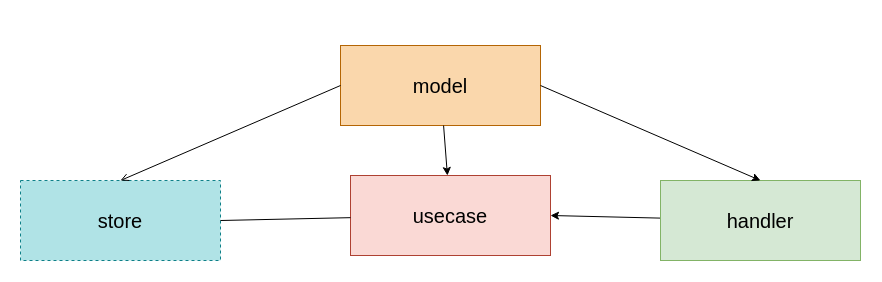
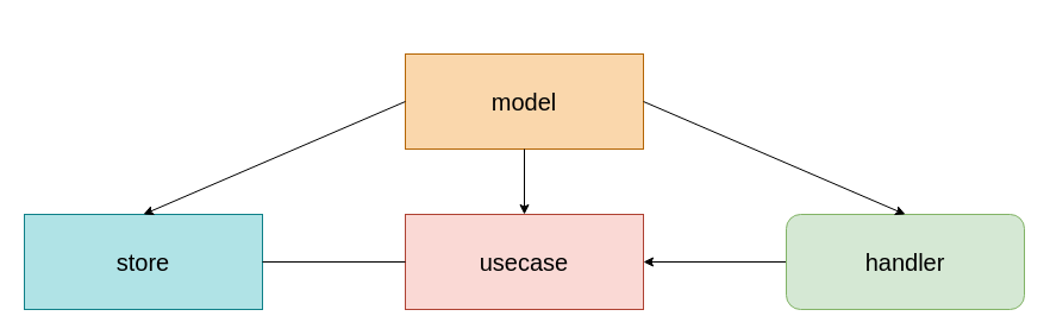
- <mxCell id="10" style="edgeStyle=none;html=1;exitX=0;exitY=0.5;exitDx=0;exitDy=0;entryX=0.5;entryY=0;entryDx=0;entryDy=0;fontSize=20;fontColor=#000000;endArrow=open;" edge="1" parent="2" source="3" target="9"><mxGeometry relative="1" as="geometry" /></mxCell>
+ <mxCell id="10" style="edgeStyle=none;html=1;exitX=0;exitY=0.5;exitDx=0;exitDy=0;entryX=0.5;entryY=0;entryDx=0;entryDy=0;fontSize=20;fontColor=#000000;" edge="1" parent="2" source="3" target="9"><mxGeometry relative="1" as="geometry" /></mxCell>
- <mxCell id="4" value="&lt;font color=&quot;#000000&quot;&gt;&lt;span style=&quot;font-size: 20px;&quot;&gt;usecase&lt;/span&gt;&lt;/font&gt;" style="rounded=0;whiteSpace=wrap;html=1;fillColor=#fad9d5;strokeColor=#ae4132;" vertex="1" parent="2"><mxGeometry x="330" y="155" width="200" height="80" as="geometry" /></mxCell>
+ <mxCell id="4" value="&lt;font color=&quot;#000000&quot;&gt;&lt;span style=&quot;font-size: 20px;&quot;&gt;usecase&lt;/span&gt;&lt;/font&gt;" style="rounded=0;whiteSpace=wrap;html=1;fillColor=#fad9d5;strokeColor=#ae4132;" vertex="1" parent="2"><mxGeometry x="320" y="160" width="200" height="80" as="geometry" /></mxCell>
- <mxCell id="9" value="&lt;font color=&quot;#000000&quot;&gt;&lt;span style=&quot;font-size: 20px;&quot;&gt;store&lt;/span&gt;&lt;/font&gt;" style="rounded=0;whiteSpace=wrap;html=1;fillColor=#b0e3e6;strokeColor=#0e8088;dashed=1;" vertex="1" parent="2"><mxGeometry y="160" width="200" height="80" as="geometry" /></mxCell>
+ <mxCell id="9" value="&lt;font color=&quot;#000000&quot;&gt;&lt;span style=&quot;font-size: 20px;&quot;&gt;store&lt;/span&gt;&lt;/font&gt;" style="rounded=0;whiteSpace=wrap;html=1;fillColor=#b0e3e6;strokeColor=#0e8088;" vertex="1" parent="2"><mxGeometry y="160" width="200" height="80" as="geometry" /></mxCell>
- <mxCell id="7" value="&lt;font style=&quot;font-size: 20px;&quot; color=&quot;#000000&quot;&gt;handler&lt;/font&gt;" style="rounded=0;whiteSpace=wrap;html=1;fillColor=#d5e8d4;strokeColor=#82b366;" vertex="1" parent="2"><mxGeometry x="640" y="160" width="200" height="80" as="geometry" /></mxCell>
+ <mxCell id="7" value="&lt;font style=&quot;font-size: 20px;&quot; color=&quot;#000000&quot;&gt;handler&lt;/font&gt;" style="whiteSpace=wrap;html=1;fillColor=#d5e8d4;strokeColor=#82b366;rounded=1;" vertex="1" parent="2"><mxGeometry x="640" y="160" width="200" height="80" as="geometry" /></mxCell>
